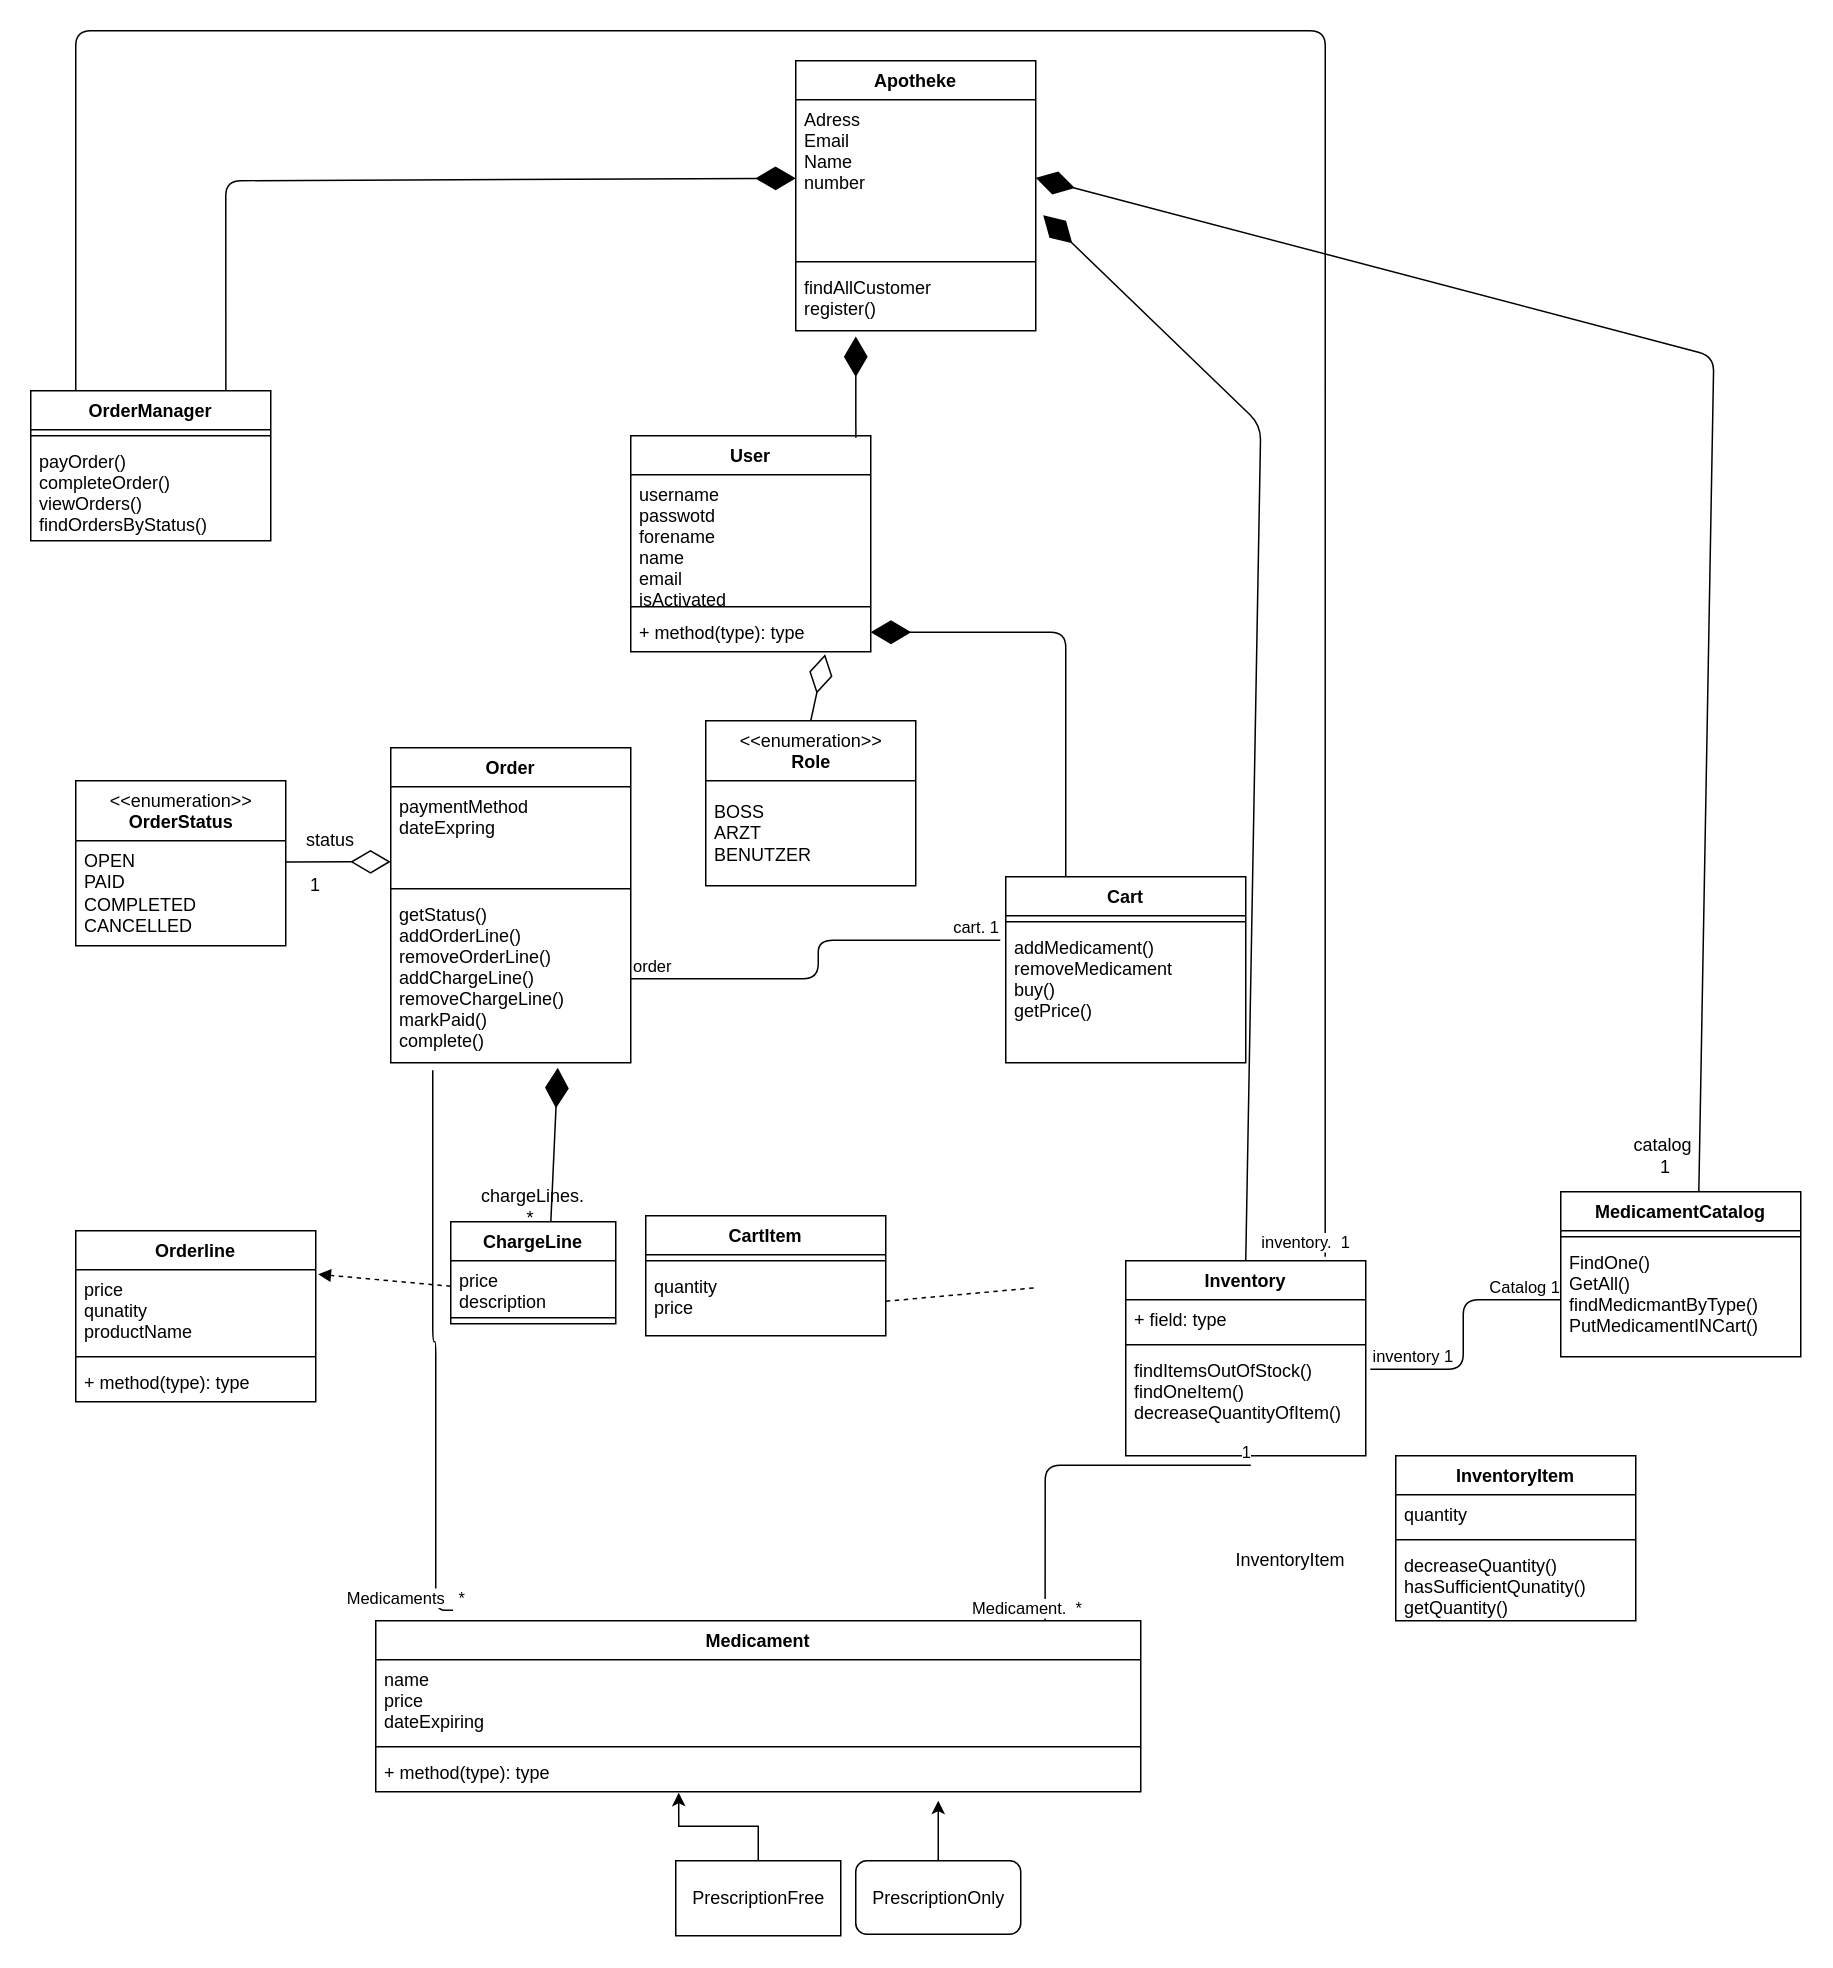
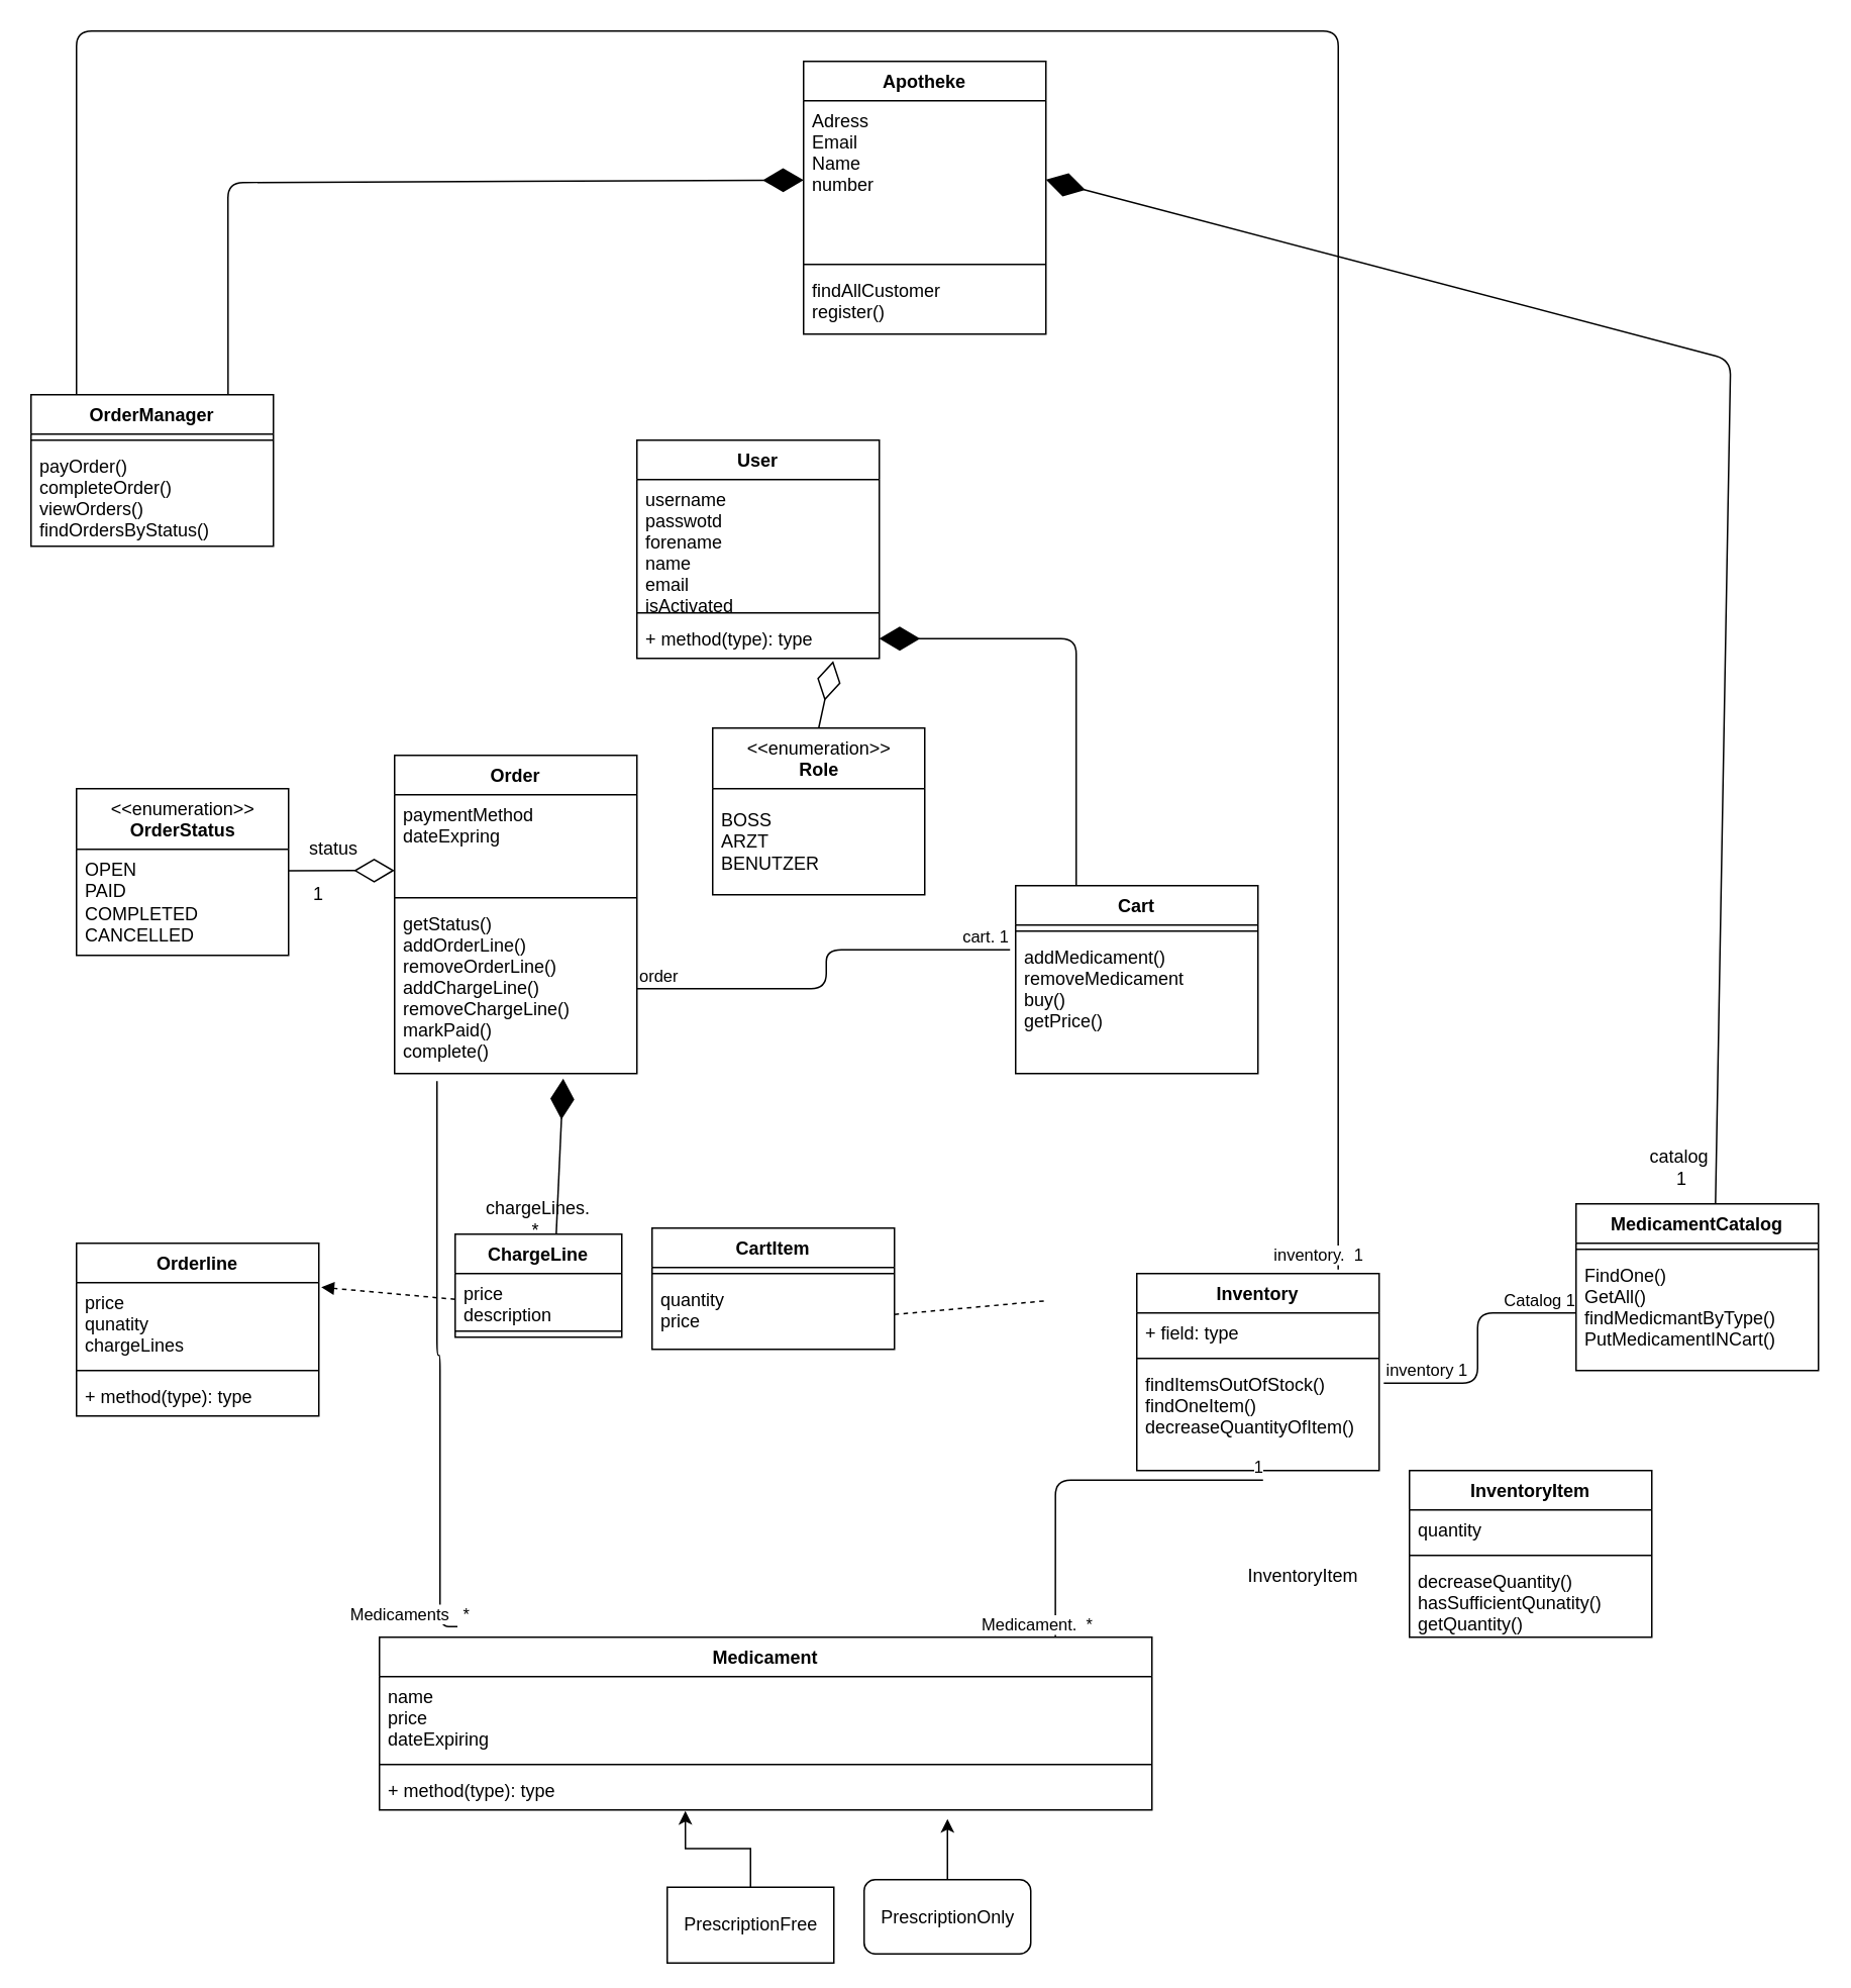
- <mxCell id="10" value="" style="endArrow=diamondThin;endFill=1;endSize=24;html=1;entryX=0.25;entryY=1.09;entryDx=0;entryDy=0;entryPerimeter=0;exitX=0.938;exitY=0.009;exitDx=0;exitDy=0;exitPerimeter=0;" parent="1" source="6" target="5" edge="1"><mxGeometry width="160" relative="1" as="geometry"><mxPoint x="610" y="600" as="sourcePoint" /><mxPoint x="770" y="600" as="targetPoint" /></mxGeometry></mxCell>
- <mxCell id="22" value="" style="endArrow=diamondThin;endFill=1;endSize=24;html=1;exitX=0.5;exitY=0;exitDx=0;exitDy=0;entryX=1.031;entryY=0.74;entryDx=0;entryDy=0;entryPerimeter=0;" parent="1" source="18" target="3" edge="1"><mxGeometry width="160" relative="1" as="geometry"><mxPoint x="923.45" y="840" as="sourcePoint" /><mxPoint x="870.005" y="734" as="targetPoint" /><Array as="points"><mxPoint x="840" y="283" /></Array></mxGeometry></mxCell>
- <mxCell id="54" value="price&#10;qunatity&#10;productName" style="text;strokeColor=none;fillColor=none;align=left;verticalAlign=top;spacingLeft=4;spacingRight=4;overflow=hidden;rotatable=0;points=[[0,0.5],[1,0.5]];portConstraint=eastwest;" parent="53" vertex="1"><mxGeometry y="26" width="160" height="54" as="geometry" /></mxCell>
+ <mxCell id="54" value="price&#10;qunatity&#10;chargeLines" style="text;strokeColor=none;fillColor=none;align=left;verticalAlign=top;spacingLeft=4;spacingRight=4;overflow=hidden;rotatable=0;points=[[0,0.5],[1,0.5]];portConstraint=eastwest;" parent="53" vertex="1"><mxGeometry y="26" width="160" height="54" as="geometry" /></mxCell>
- <mxCell id="28" value="PrescriptionFree&lt;br&gt;" style="html=1;" parent="1" vertex="1"><mxGeometry x="450" y="1240" width="110" height="50" as="geometry" /></mxCell>
+ <mxCell id="28" value="PrescriptionFree&lt;br&gt;" style="html=1;" parent="1" vertex="1"><mxGeometry x="440" y="1245" width="110" height="50" as="geometry" /></mxCell>
